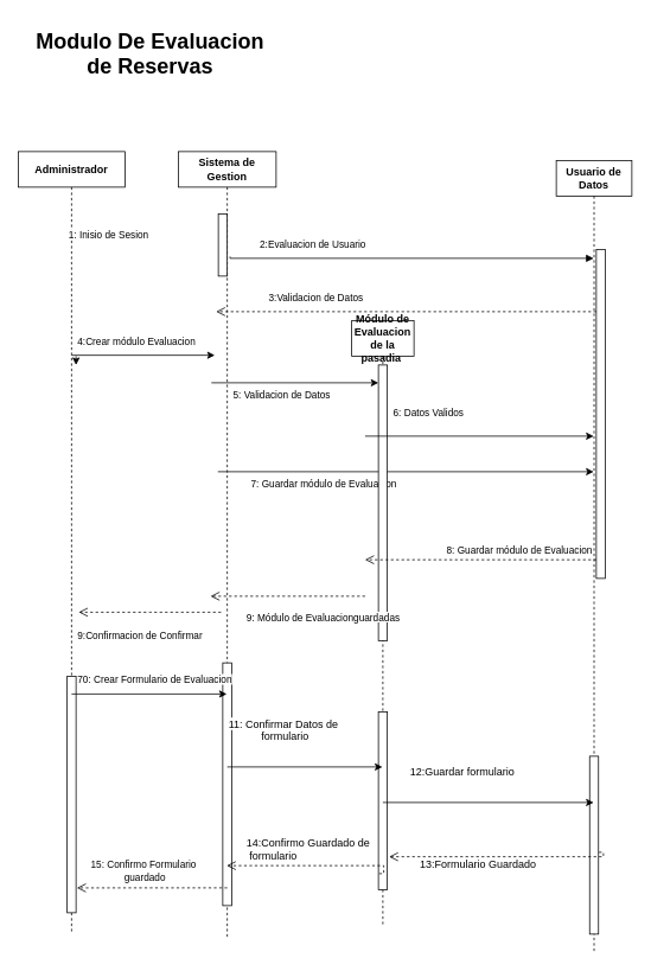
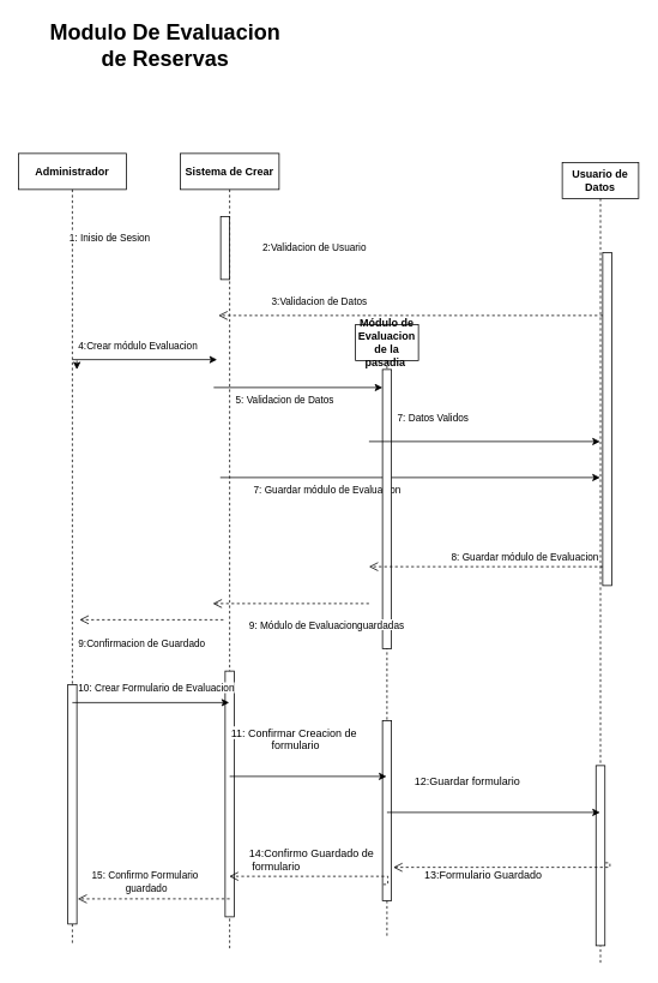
- <mxCell id="45" value="&lt;b&gt;&lt;font style=&quot;font-size: 24px;&quot;&gt;Modulo De Evaluacion de Reservas&lt;/font&gt;&lt;/b&gt;" style="text;html=1;align=center;verticalAlign=middle;whiteSpace=wrap;rounded=0;" vertex="1" parent="1"><mxGeometry x="37" y="20" width="263" height="80" as="geometry" /></mxCell>
+ <mxCell id="45" value="&lt;b&gt;&lt;font style=&quot;font-size: 24px;&quot;&gt;Modulo De Evaluacion de Reservas&lt;/font&gt;&lt;/b&gt;" style="text;html=1;align=center;verticalAlign=middle;whiteSpace=wrap;rounded=0;" vertex="1" parent="1"><mxGeometry x="52" y="10" width="263" height="80" as="geometry" /></mxCell>
- <mxCell id="4" value="&lt;b&gt;Sistema de Gestion&lt;/b&gt;" style="shape=umlLifeline;perimeter=lifelinePerimeter;whiteSpace=wrap;html=1;container=0;dropTarget=0;collapsible=0;recursiveResize=0;outlineConnect=0;portConstraint=eastwest;newEdgeStyle={&quot;edgeStyle&quot;:&quot;elbowEdgeStyle&quot;,&quot;elbow&quot;:&quot;vertical&quot;,&quot;curved&quot;:0,&quot;rounded&quot;:0};" vertex="1" parent="1"><mxGeometry x="200" y="170" width="110" height="885" as="geometry" /></mxCell>
+ <mxCell id="4" value="&lt;b&gt;Sistema de Crear&lt;/b&gt;" style="shape=umlLifeline;perimeter=lifelinePerimeter;whiteSpace=wrap;html=1;container=0;dropTarget=0;collapsible=0;recursiveResize=0;outlineConnect=0;portConstraint=eastwest;newEdgeStyle={&quot;edgeStyle&quot;:&quot;elbowEdgeStyle&quot;,&quot;elbow&quot;:&quot;vertical&quot;,&quot;curved&quot;:0,&quot;rounded&quot;:0};" vertex="1" parent="1"><mxGeometry x="200" y="170" width="110" height="885" as="geometry" /></mxCell>
- <mxCell id="11" value="&lt;div style=&quot;text-align: center;&quot;&gt;&lt;span style=&quot;font-size: 11px; text-wrap: nowrap; background-color: rgb(255, 255, 255);&quot;&gt;&lt;font style=&quot;vertical-align: inherit;&quot;&gt;&lt;font style=&quot;vertical-align: inherit;&quot;&gt;2:Evaluacion de Usuario&lt;/font&gt;&lt;/font&gt;&lt;/span&gt;&lt;/div&gt;" style="text;whiteSpace=wrap;html=1;" vertex="1" parent="1"><mxGeometry x="290" y="260" width="110" height="40" as="geometry" /></mxCell>
+ <mxCell id="11" value="&lt;div style=&quot;text-align: center;&quot;&gt;&lt;span style=&quot;font-size: 11px; text-wrap: nowrap; background-color: rgb(255, 255, 255);&quot;&gt;&lt;font style=&quot;vertical-align: inherit;&quot;&gt;&lt;font style=&quot;vertical-align: inherit;&quot;&gt;2:Validacion de Usuario&lt;/font&gt;&lt;/font&gt;&lt;/span&gt;&lt;/div&gt;" style="text;whiteSpace=wrap;html=1;" vertex="1" parent="1"><mxGeometry x="290" y="260" width="110" height="40" as="geometry" /></mxCell>
- <mxCell id="10" value="" style="html=1;verticalAlign=bottom;endArrow=block;edgeStyle=elbowEdgeStyle;elbow=vertical;curved=0;rounded=0;exitX=0.916;exitY=0.952;exitDx=0;exitDy=0;exitPerimeter=0;" edge="1" parent="1" source="12" target="7"><mxGeometry relative="1" as="geometry"><mxPoint x="275" y="270" as="sourcePoint" /><Array as="points"><mxPoint x="365" y="290" /></Array><mxPoint x="445" y="270" as="targetPoint" /></mxGeometry></mxCell>
- <mxCell id="20" value="&lt;div style=&quot;text-align: center;&quot;&gt;&lt;span style=&quot;font-size: 11px; text-wrap: nowrap; background-color: rgb(255, 255, 255);&quot;&gt;6: Datos Validos&lt;/span&gt;&lt;/div&gt;" style="text;whiteSpace=wrap;html=1;" vertex="1" parent="1"><mxGeometry x="440" y="450" width="110" height="40" as="geometry" /></mxCell>
+ <mxCell id="20" value="&lt;div style=&quot;text-align: center;&quot;&gt;&lt;span style=&quot;font-size: 11px; text-wrap: nowrap; background-color: rgb(255, 255, 255);&quot;&gt;7: Datos Validos&lt;/span&gt;&lt;/div&gt;" style="text;whiteSpace=wrap;html=1;" vertex="1" parent="1"><mxGeometry x="440" y="450" width="110" height="40" as="geometry" /></mxCell>
- <mxCell id="16" value="&lt;div style=&quot;text-align: center;&quot;&gt;&lt;span style=&quot;font-size: 11px; text-wrap: nowrap; background-color: rgb(255, 255, 255);&quot;&gt;9:Confirmacion de Confirmar&lt;/span&gt;&lt;/div&gt;" style="text;whiteSpace=wrap;html=1;" vertex="1" parent="1"><mxGeometry x="85" y="700" width="130" height="40" as="geometry" /></mxCell>
+ <mxCell id="16" value="&lt;div style=&quot;text-align: center;&quot;&gt;&lt;span style=&quot;font-size: 11px; text-wrap: nowrap; background-color: rgb(255, 255, 255);&quot;&gt;9:Confirmacion de Guardado&lt;/span&gt;&lt;/div&gt;" style="text;whiteSpace=wrap;html=1;" vertex="1" parent="1"><mxGeometry x="85" y="700" width="130" height="40" as="geometry" /></mxCell>
- <mxCell id="34" value="&lt;div style=&quot;text-align: center;&quot;&gt;&lt;span style=&quot;font-size: 11px; text-wrap: nowrap; background-color: rgb(255, 255, 255);&quot;&gt;&lt;font style=&quot;vertical-align: inherit;&quot;&gt;&lt;font style=&quot;vertical-align: inherit;&quot;&gt;70: Crear Formulario de Evaluacion&lt;/font&gt;&lt;/font&gt;&lt;/span&gt;&lt;/div&gt;" style="text;whiteSpace=wrap;html=1;" vertex="1" parent="1"><mxGeometry x="85" y="750" width="130" height="40" as="geometry" /></mxCell>
+ <mxCell id="34" value="&lt;div style=&quot;text-align: center;&quot;&gt;&lt;span style=&quot;font-size: 11px; text-wrap: nowrap; background-color: rgb(255, 255, 255);&quot;&gt;&lt;font style=&quot;vertical-align: inherit;&quot;&gt;&lt;font style=&quot;vertical-align: inherit;&quot;&gt;10: Crear Formulario de Evaluacion&lt;/font&gt;&lt;/font&gt;&lt;/span&gt;&lt;/div&gt;" style="text;whiteSpace=wrap;html=1;" vertex="1" parent="1"><mxGeometry x="85" y="750" width="130" height="40" as="geometry" /></mxCell>
- <mxCell id="35" value="&lt;div style=&quot;font-size: 12px;&quot;&gt;&lt;span style=&quot;font-size: 12px; text-wrap: nowrap; background-color: rgb(255, 255, 255);&quot;&gt;&lt;font style=&quot;vertical-align: inherit; font-size: 12px;&quot;&gt;&lt;font style=&quot;vertical-align: inherit; font-size: 12px;&quot;&gt;11: Confirmar Datos de&amp;nbsp;&lt;/font&gt;&lt;/font&gt;&lt;/span&gt;&lt;/div&gt;&lt;div style=&quot;text-align: center; font-size: 12px;&quot;&gt;&lt;span style=&quot;font-size: 12px; text-wrap: nowrap; background-color: rgb(255, 255, 255);&quot;&gt;&lt;font style=&quot;vertical-align: inherit; font-size: 12px;&quot;&gt;&lt;font style=&quot;vertical-align: inherit; font-size: 12px;&quot;&gt;formulario&lt;/font&gt;&lt;/font&gt;&lt;/span&gt;&lt;/div&gt;" style="text;whiteSpace=wrap;html=1;strokeWidth=0;fontSize=12;align=left;" vertex="1" parent="1"><mxGeometry x="255" y="800" width="143" height="38" as="geometry" /></mxCell>
+ <mxCell id="35" value="&lt;div style=&quot;font-size: 12px;&quot;&gt;&lt;span style=&quot;font-size: 12px; text-wrap: nowrap; background-color: rgb(255, 255, 255);&quot;&gt;&lt;font style=&quot;vertical-align: inherit; font-size: 12px;&quot;&gt;&lt;font style=&quot;vertical-align: inherit; font-size: 12px;&quot;&gt;11: Confirmar Creacion de&amp;nbsp;&lt;/font&gt;&lt;/font&gt;&lt;/span&gt;&lt;/div&gt;&lt;div style=&quot;text-align: center; font-size: 12px;&quot;&gt;&lt;span style=&quot;font-size: 12px; text-wrap: nowrap; background-color: rgb(255, 255, 255);&quot;&gt;&lt;font style=&quot;vertical-align: inherit; font-size: 12px;&quot;&gt;&lt;font style=&quot;vertical-align: inherit; font-size: 12px;&quot;&gt;formulario&lt;/font&gt;&lt;/font&gt;&lt;/span&gt;&lt;/div&gt;" style="text;whiteSpace=wrap;html=1;strokeWidth=0;fontSize=12;align=left;" vertex="1" parent="1"><mxGeometry x="255" y="800" width="143" height="38" as="geometry" /></mxCell>
